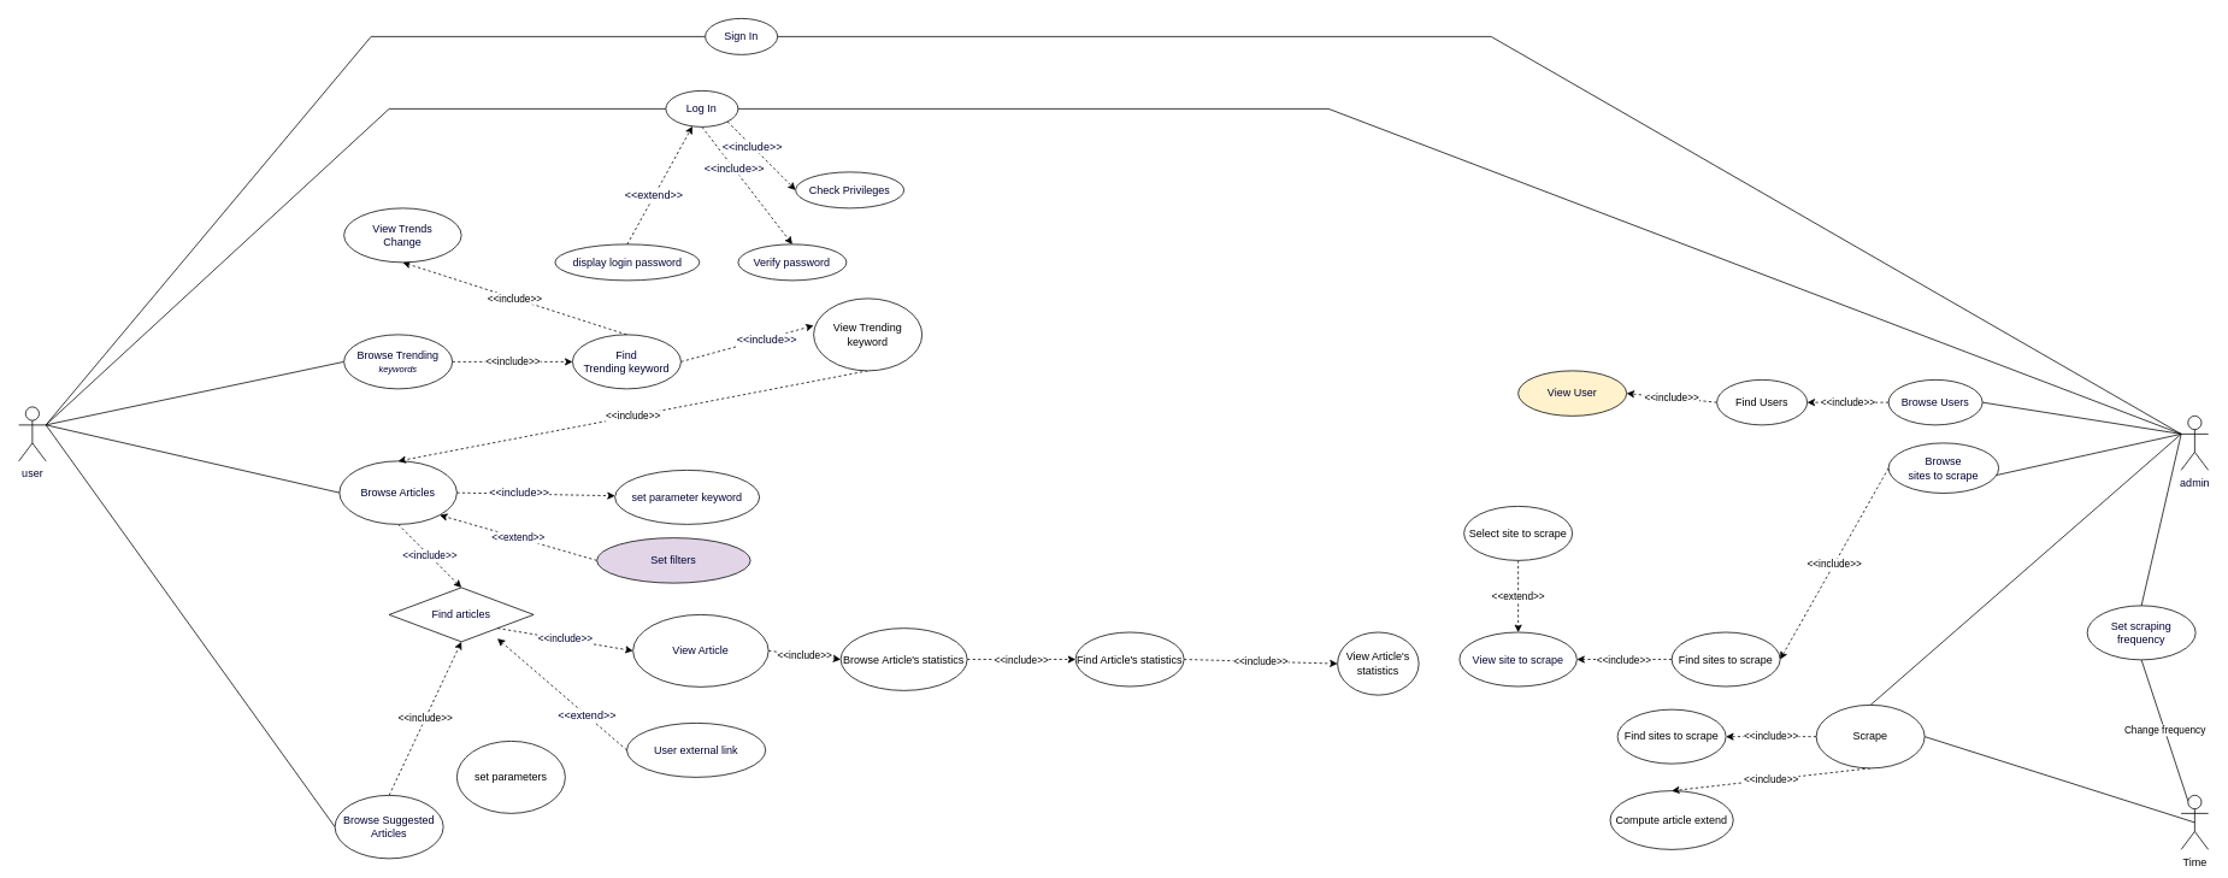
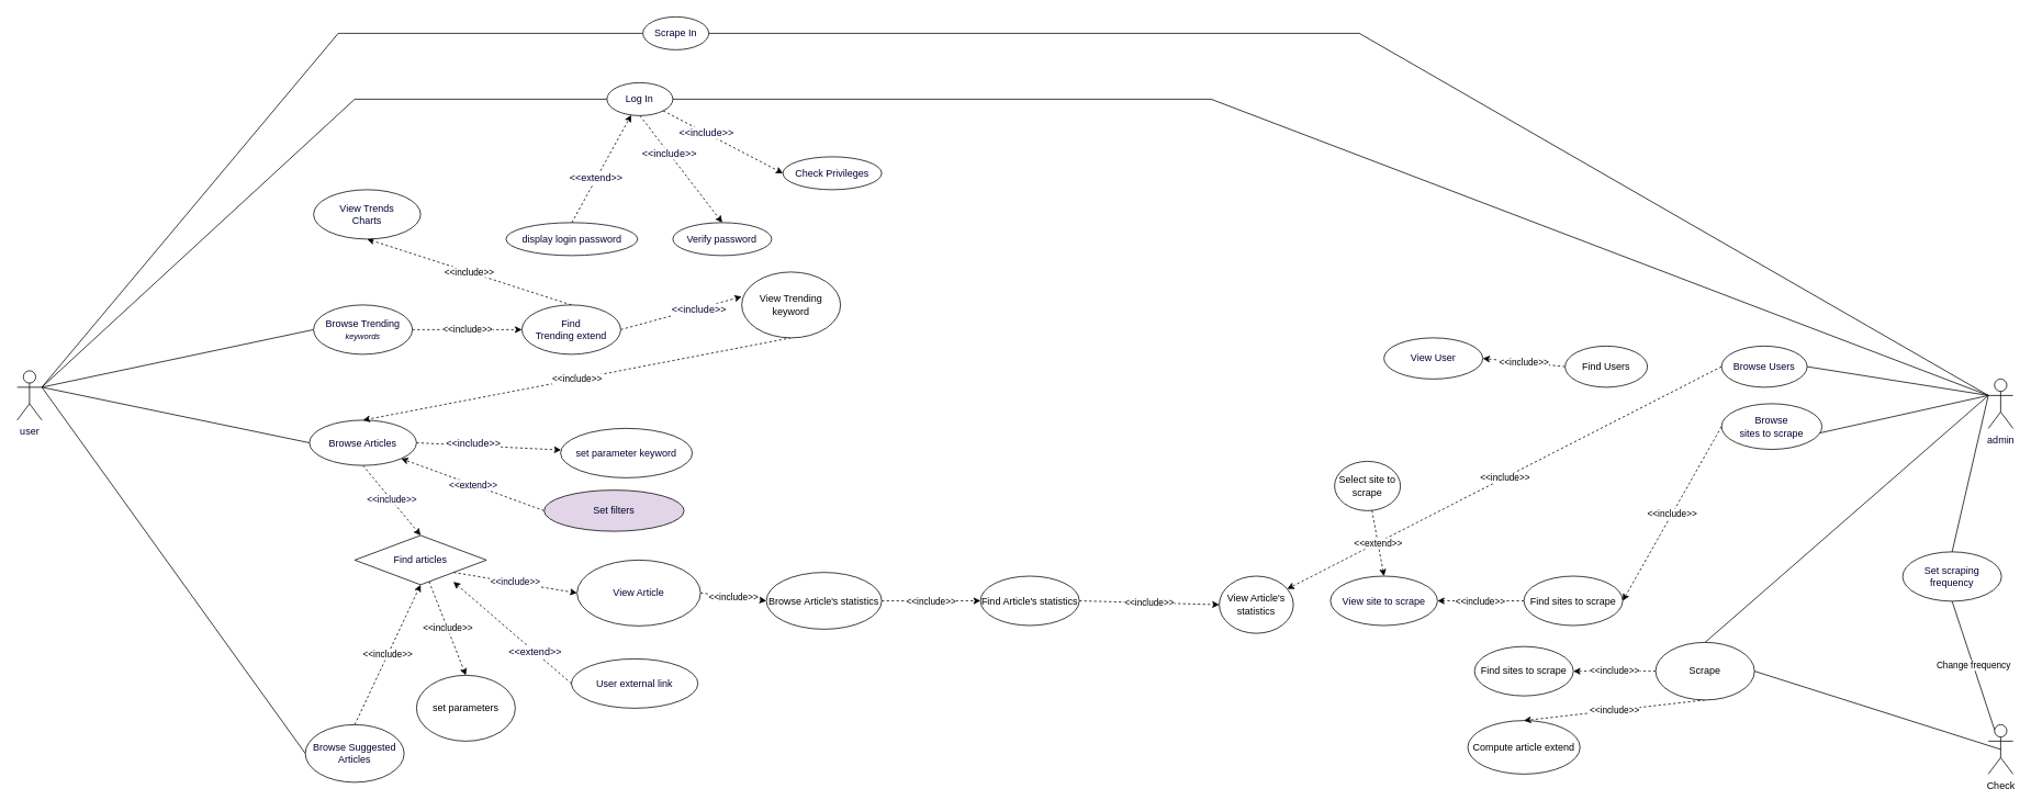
- <mxCell id="8" value="Sign In" style="ellipse;whiteSpace=wrap;html=1;fontColor=#000033;" parent="1" vertex="1"><mxGeometry x="780" y="20" width="80" height="40" as="geometry" /></mxCell>
+ <mxCell id="8" value="Scrape In" style="ellipse;whiteSpace=wrap;html=1;fontColor=#000033;" parent="1" vertex="1"><mxGeometry x="780" y="20" width="80" height="40" as="geometry" /></mxCell>
- <mxCell id="53" value="Check Privileges" style="ellipse;whiteSpace=wrap;html=1;fontColor=#000033;" parent="1" vertex="1"><mxGeometry x="880" y="190" width="120" height="40" as="geometry" /></mxCell>
+ <mxCell id="53" value="Check Privileges" style="ellipse;whiteSpace=wrap;html=1;fontColor=#000033;" parent="1" vertex="1"><mxGeometry x="950" y="190" width="120" height="40" as="geometry" /></mxCell>
- <mxCell id="37" value="&lt;div&gt;View Trends&lt;/div&gt;&lt;div&gt;Change&lt;br&gt;&lt;/div&gt;" style="ellipse;whiteSpace=wrap;html=1;fontColor=#000033;" parent="1" vertex="1"><mxGeometry x="380" y="230" width="130" height="60" as="geometry" /></mxCell>
+ <mxCell id="37" value="&lt;div&gt;View Trends&lt;/div&gt;&lt;div&gt;Charts&lt;br&gt;&lt;/div&gt;" style="ellipse;whiteSpace=wrap;html=1;fontColor=#000033;" parent="1" vertex="1"><mxGeometry x="380" y="230" width="130" height="60" as="geometry" /></mxCell>
- <mxCell id="20" value="&lt;div&gt;Find&lt;br&gt;&lt;/div&gt;&lt;font style=&quot;font-size: 12px&quot;&gt;Trending keyword&lt;br&gt;&lt;/font&gt;" style="ellipse;whiteSpace=wrap;html=1;fontColor=#000033;" parent="1" vertex="1"><mxGeometry x="633.06" y="370" width="120" height="60" as="geometry" /></mxCell>
+ <mxCell id="20" value="&lt;div&gt;Find&lt;br&gt;&lt;/div&gt;&lt;font style=&quot;font-size: 12px&quot;&gt;Trending extend&lt;br&gt;&lt;/font&gt;" style="ellipse;whiteSpace=wrap;html=1;fontColor=#000033;" parent="1" vertex="1"><mxGeometry x="633.06" y="370" width="120" height="60" as="geometry" /></mxCell>
- <mxCell id="44" value="View User" style="ellipse;whiteSpace=wrap;html=1;fontColor=#000033;fillColor=#fff2cc;" parent="1" vertex="1"><mxGeometry x="1680" y="410" width="120" height="50" as="geometry" /></mxCell>
+ <mxCell id="44" value="View User" style="ellipse;whiteSpace=wrap;html=1;fontColor=#000033;" parent="1" vertex="1"><mxGeometry x="1680" y="410" width="120" height="50" as="geometry" /></mxCell>
- <mxCell id="46" value="&amp;lt;&amp;lt;include&amp;gt;&amp;gt;" style="edgeStyle=none;rounded=0;orthogonalLoop=1;jettySize=auto;html=1;exitX=0;exitY=0.5;exitDx=0;exitDy=0;entryX=1;entryY=0.5;entryDx=0;entryDy=0;dashed=1;" parent="1" source="47" target="67" edge="1"><mxGeometry relative="1" as="geometry" /></mxCell>
+ <mxCell id="46" value="&amp;lt;&amp;lt;include&amp;gt;&amp;gt;" style="edgeStyle=none;rounded=0;orthogonalLoop=1;jettySize=auto;html=1;exitX=0;exitY=0.5;exitDx=0;exitDy=0;dashed=1;" parent="1" source="47" target="64" edge="1"><mxGeometry relative="1" as="geometry" /></mxCell>
- <mxCell id="24" value="Browse Articles" style="ellipse;whiteSpace=wrap;html=1;fontColor=#000033;" parent="1" vertex="1"><mxGeometry x="375" y="510" width="130" height="70" as="geometry" /></mxCell>
+ <mxCell id="24" value="Browse Articles" style="ellipse;whiteSpace=wrap;html=1;fontColor=#000033;" parent="1" vertex="1"><mxGeometry x="375" y="510" width="130" height="55" as="geometry" /></mxCell>
- <mxCell id="71" value="Select site to scrape" style="ellipse;whiteSpace=wrap;html=1;" parent="1" vertex="1"><mxGeometry x="1620" y="560" width="120" height="60" as="geometry" /></mxCell>
+ <mxCell id="71" value="Select site to scrape" style="ellipse;whiteSpace=wrap;html=1;" parent="1" vertex="1"><mxGeometry x="1620" y="560" width="80" height="60" as="geometry" /></mxCell>
+ <mxCell id="28" value="&amp;lt;&amp;lt;include&amp;gt;&amp;gt;" style="edgeStyle=none;rounded=0;orthogonalLoop=1;jettySize=auto;html=1;entryX=0.5;entryY=0;entryDx=0;entryDy=0;dashed=1;" parent="1" source="29" target="65" edge="1"><mxGeometry relative="1" as="geometry" /></mxCell>
- <mxCell id="73" value="Time" style="shape=umlActor;verticalLabelPosition=bottom;labelBackgroundColor=#ffffff;verticalAlign=top;html=1;outlineConnect=0;" parent="1" vertex="1"><mxGeometry x="2414" y="880" width="30" height="60" as="geometry" /></mxCell>
+ <mxCell id="73" value="Check" style="shape=umlActor;verticalLabelPosition=bottom;labelBackgroundColor=#ffffff;verticalAlign=top;html=1;outlineConnect=0;" parent="1" vertex="1"><mxGeometry x="2414" y="880" width="30" height="60" as="geometry" /></mxCell>
